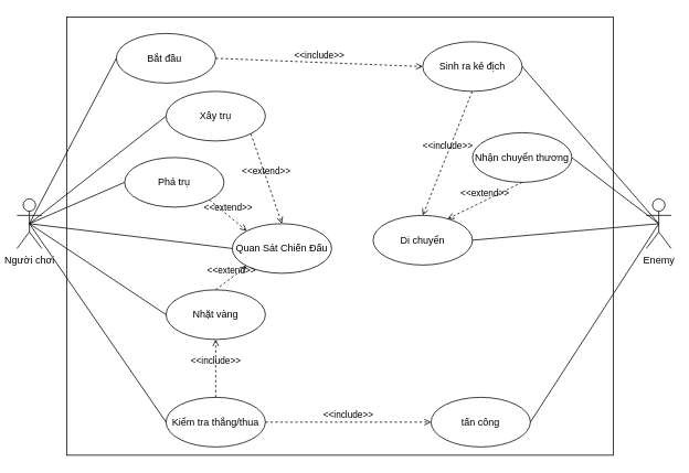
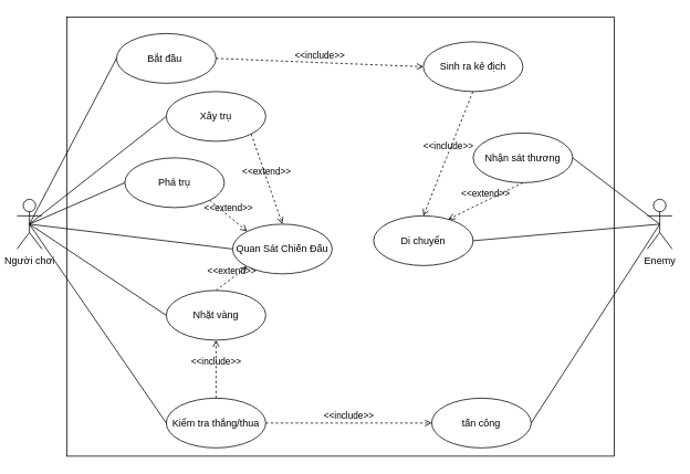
- <mxCell id="21" value="" style="endArrow=none;html=1;rounded=0;entryX=0.5;entryY=0.5;entryDx=0;entryDy=0;entryPerimeter=0;exitX=1;exitY=0.5;exitDx=0;exitDy=0;" edge="1" parent="1" source="11" target="4"><mxGeometry width="50" height="50" relative="1" as="geometry"><mxPoint x="390" y="290" as="sourcePoint" /><mxPoint x="440" y="240" as="targetPoint" /></mxGeometry></mxCell>
- <mxCell id="13" value="&lt;font style=&quot;vertical-align: inherit;&quot;&gt;&lt;font style=&quot;vertical-align: inherit;&quot;&gt;Nhận chuyển thương&lt;/font&gt;&lt;/font&gt;" style="ellipse;whiteSpace=wrap;html=1;" vertex="1" parent="1"><mxGeometry x="570" y="160" width="120" height="60" as="geometry" /></mxCell>
+ <mxCell id="13" value="&lt;font style=&quot;vertical-align: inherit;&quot;&gt;&lt;font style=&quot;vertical-align: inherit;&quot;&gt;Nhận sát thương&lt;/font&gt;&lt;/font&gt;" style="ellipse;whiteSpace=wrap;html=1;" vertex="1" parent="1"><mxGeometry x="570" y="160" width="120" height="60" as="geometry" /></mxCell>
